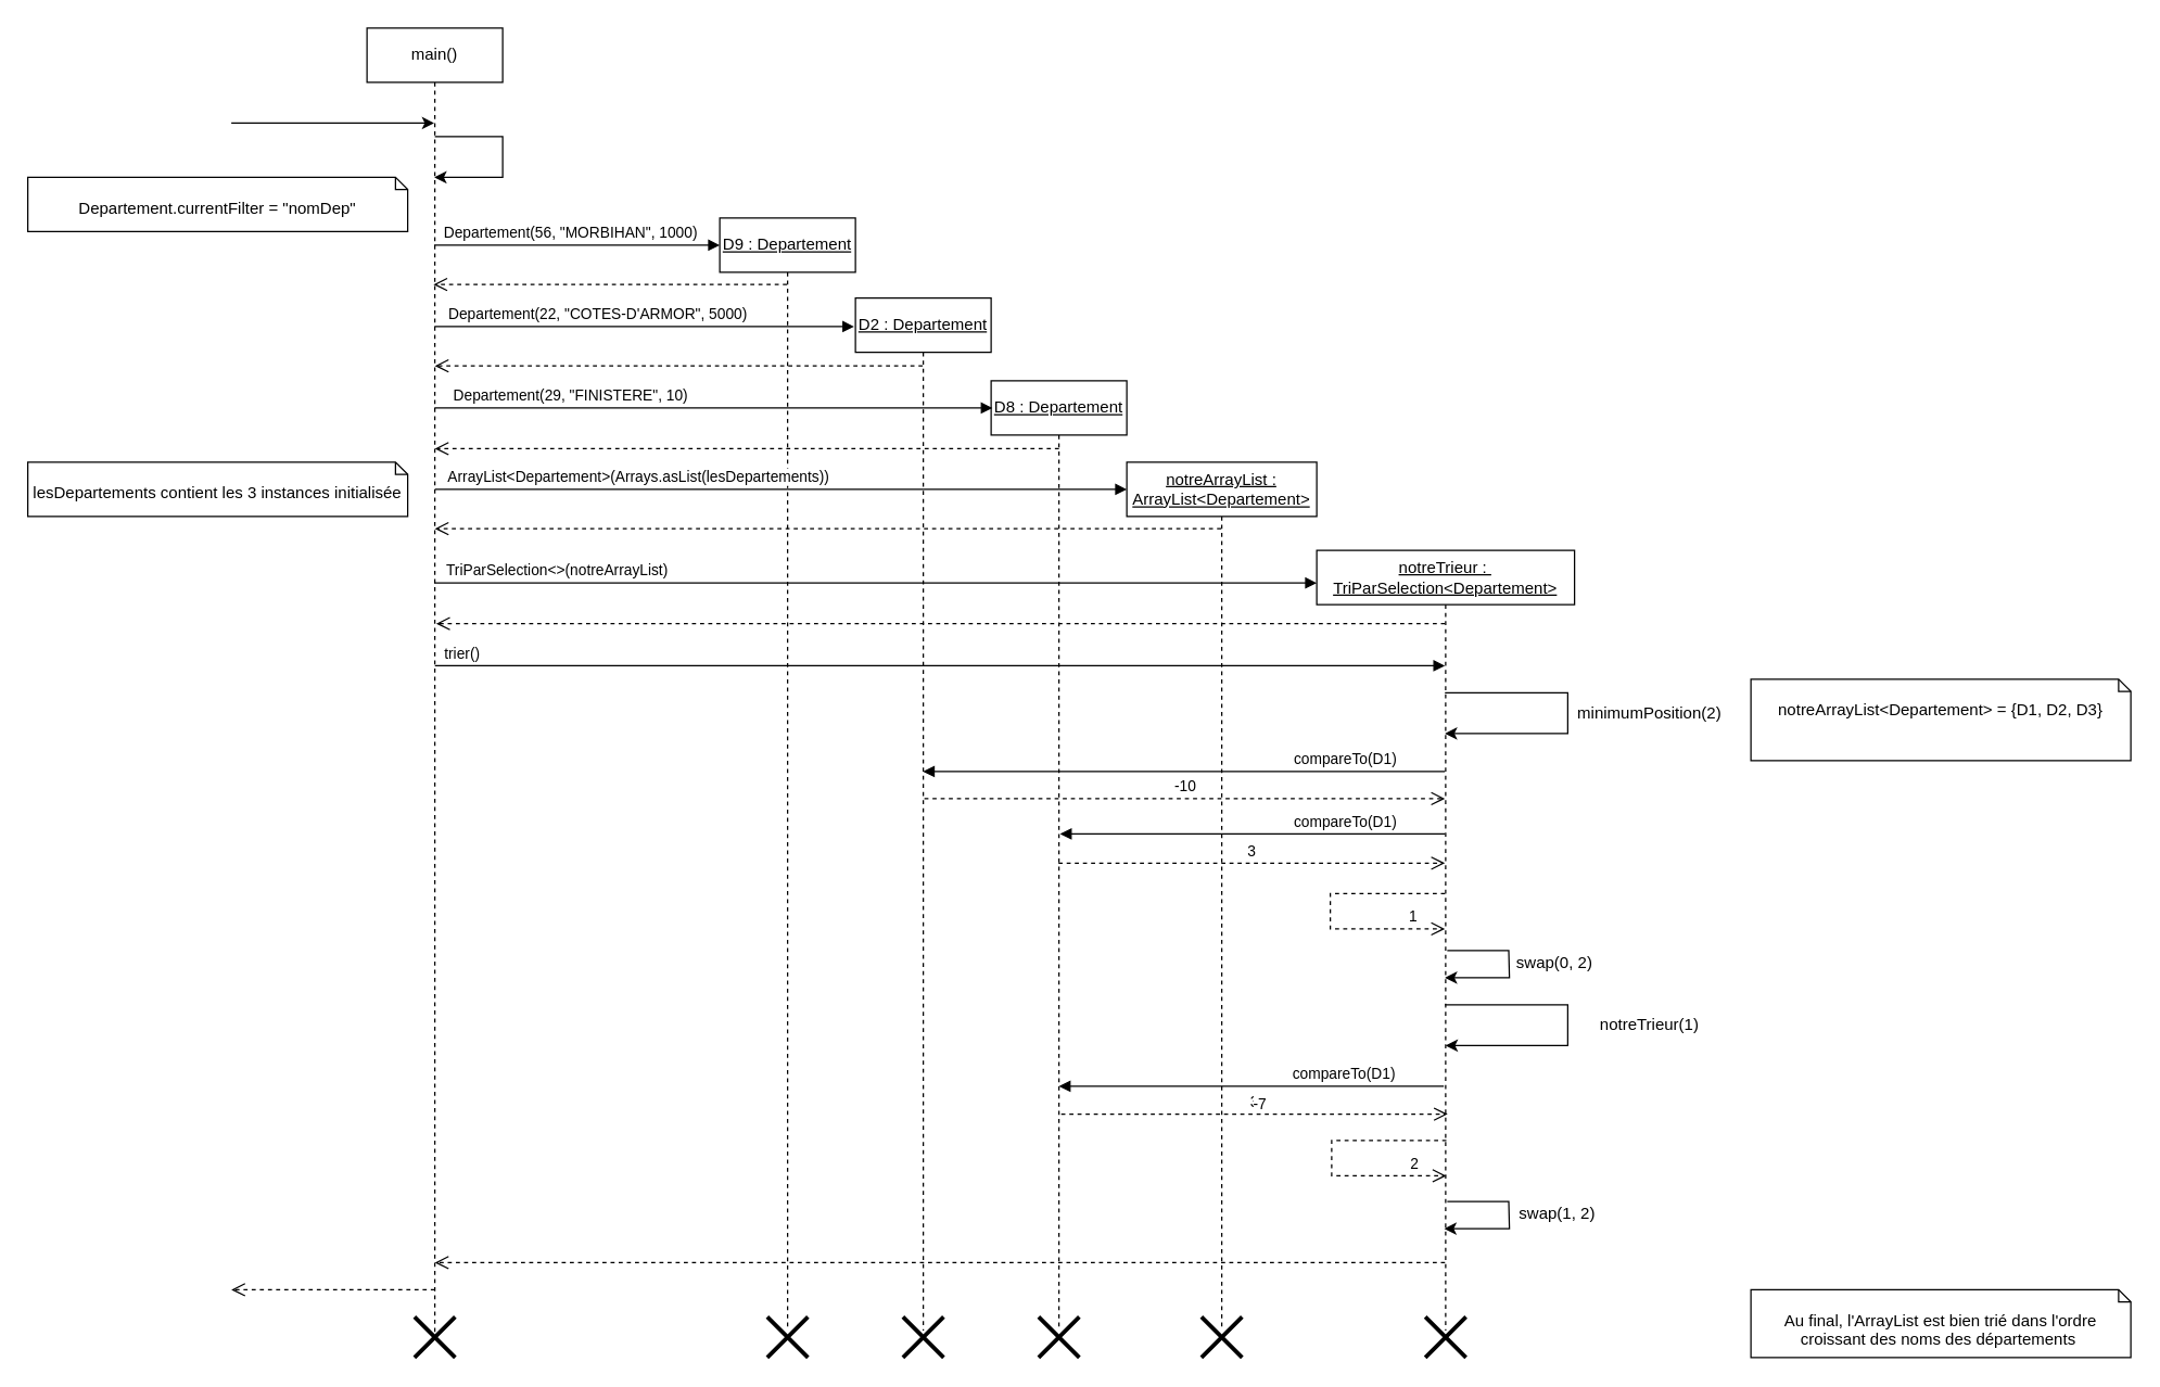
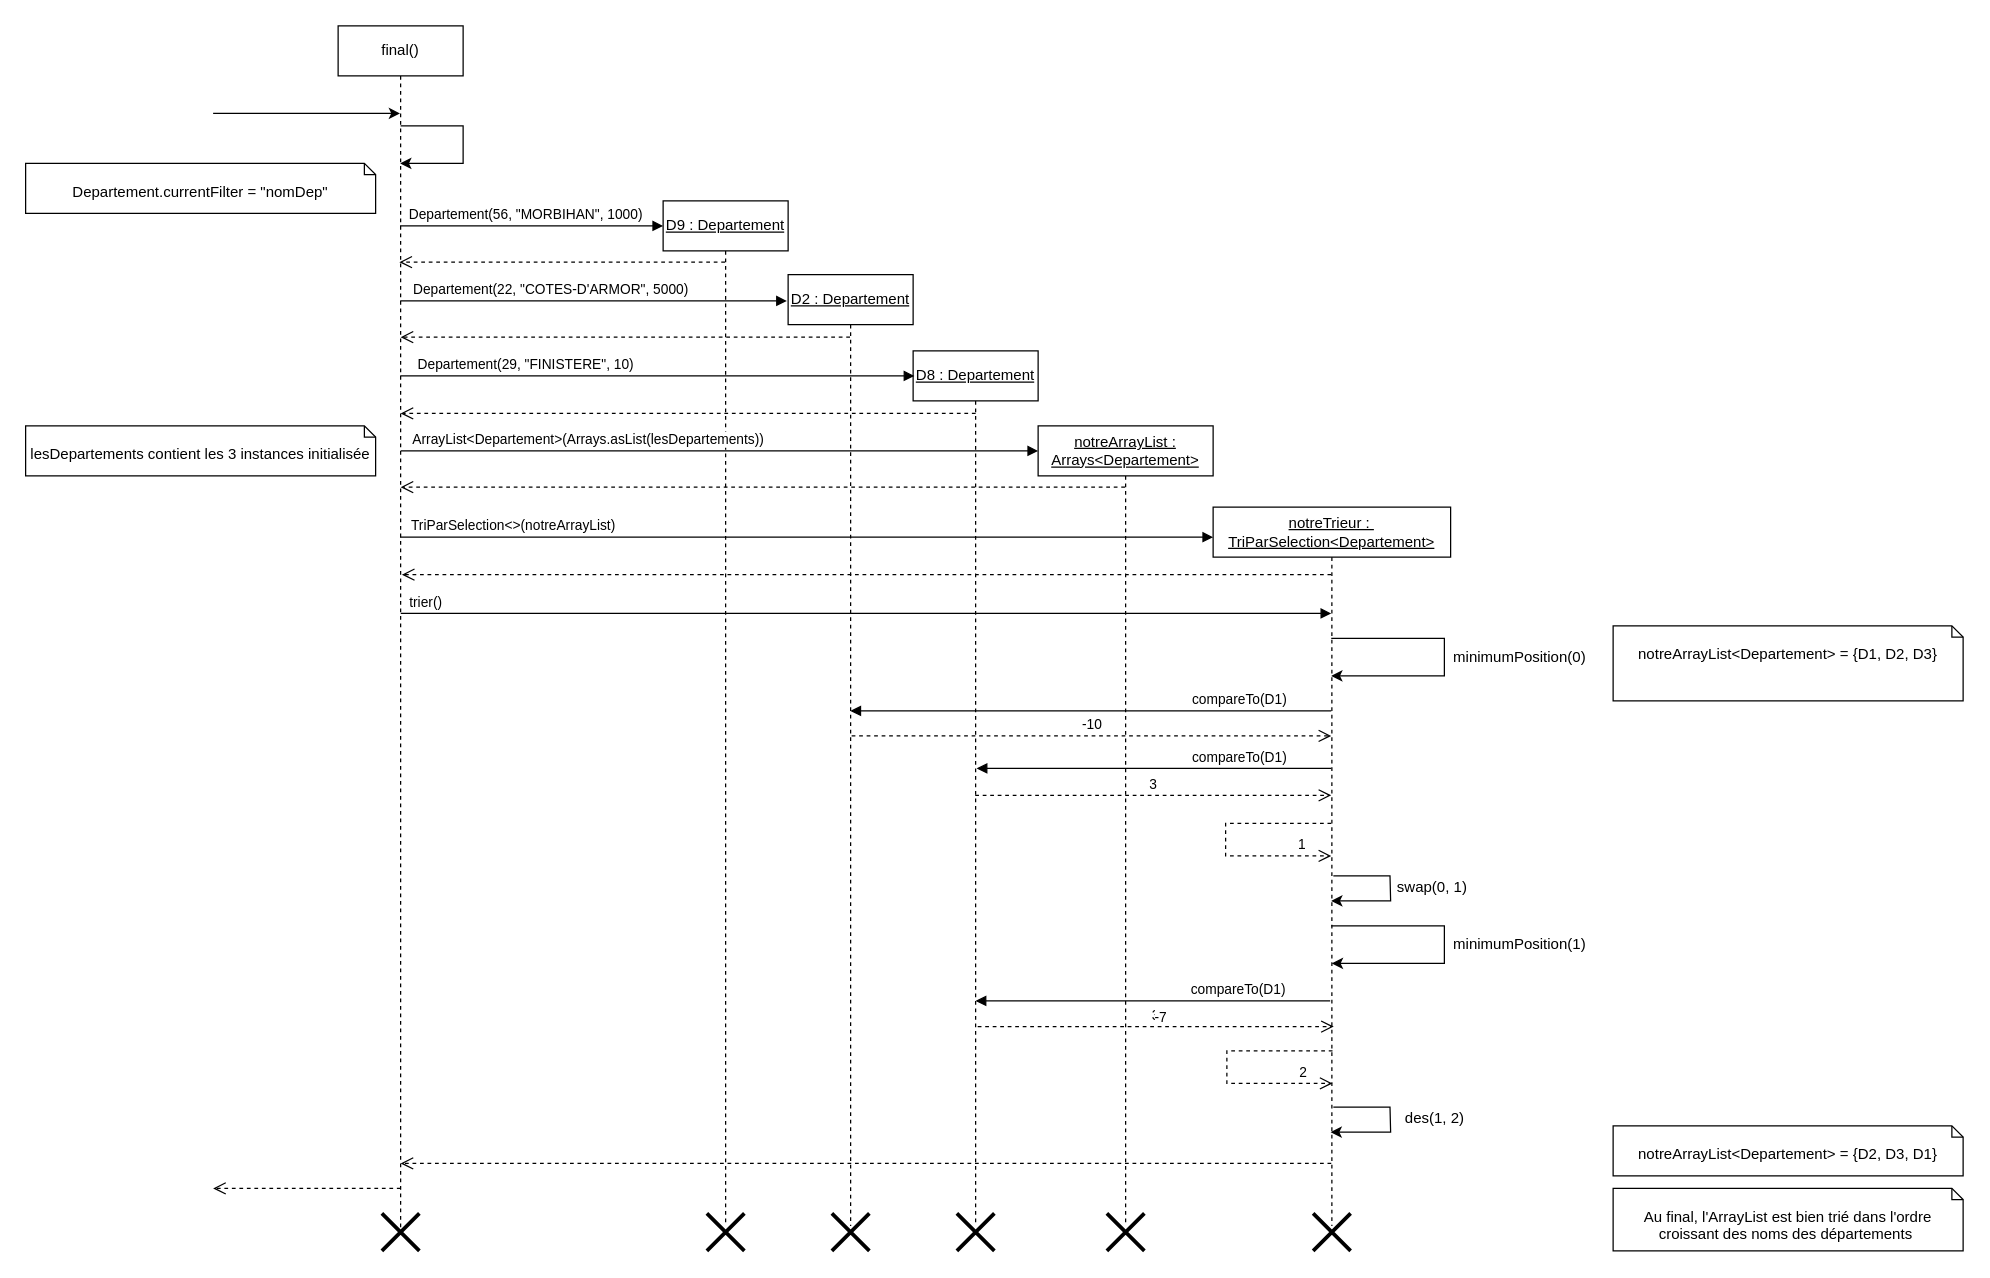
- <mxCell id="2" value="main()" style="shape=umlLifeline;perimeter=lifelinePerimeter;whiteSpace=wrap;html=1;container=1;dropTarget=0;collapsible=0;recursiveResize=0;outlineConnect=0;portConstraint=eastwest;newEdgeStyle={&quot;curved&quot;:0,&quot;rounded&quot;:0};" parent="1" vertex="1"><mxGeometry x="270" y="20" width="100" height="970" as="geometry" /></mxCell>
+ <mxCell id="2" value="final()" style="shape=umlLifeline;perimeter=lifelinePerimeter;whiteSpace=wrap;html=1;container=1;dropTarget=0;collapsible=0;recursiveResize=0;outlineConnect=0;portConstraint=eastwest;newEdgeStyle={&quot;curved&quot;:0,&quot;rounded&quot;:0};" parent="1" vertex="1"><mxGeometry x="270" y="20" width="100" height="970" as="geometry" /></mxCell>
- <mxCell id="30" value="&lt;u&gt;notreArrayList : ArrayList&amp;lt;Departement&amp;gt;&lt;/u&gt;" style="shape=umlLifeline;perimeter=lifelinePerimeter;whiteSpace=wrap;html=1;container=1;dropTarget=0;collapsible=0;recursiveResize=0;outlineConnect=0;portConstraint=eastwest;newEdgeStyle={&quot;curved&quot;:0,&quot;rounded&quot;:0};" vertex="1" parent="1"><mxGeometry x="830" y="340" width="140" height="640" as="geometry" /></mxCell>
+ <mxCell id="30" value="&lt;u&gt;notreArrayList : Arrays&amp;lt;Departement&amp;gt;&lt;/u&gt;" style="shape=umlLifeline;perimeter=lifelinePerimeter;whiteSpace=wrap;html=1;container=1;dropTarget=0;collapsible=0;recursiveResize=0;outlineConnect=0;portConstraint=eastwest;newEdgeStyle={&quot;curved&quot;:0,&quot;rounded&quot;:0};" vertex="1" parent="1"><mxGeometry x="830" y="340" width="140" height="640" as="geometry" /></mxCell>
- <mxCell id="17" value="minimumPosition(2)" style="text;html=1;align=center;verticalAlign=middle;resizable=0;points=[];autosize=1;strokeColor=none;fillColor=none;" parent="1" vertex="1"><mxGeometry x="1150" y="510" width="130" height="30" as="geometry" /></mxCell>
+ <mxCell id="17" value="minimumPosition(0)" style="text;html=1;align=center;verticalAlign=middle;resizable=0;points=[];autosize=1;strokeColor=none;fillColor=none;" parent="1" vertex="1"><mxGeometry x="1150" y="510" width="130" height="30" as="geometry" /></mxCell>
- <mxCell id="23" value="swap(0, 2)" style="text;html=1;align=center;verticalAlign=middle;resizable=0;points=[];autosize=1;strokeColor=none;fillColor=none;" parent="1" vertex="1"><mxGeometry x="1105" y="694" width="80" height="30" as="geometry" /></mxCell>
+ <mxCell id="23" value="swap(0, 1)" style="text;html=1;align=center;verticalAlign=middle;resizable=0;points=[];autosize=1;strokeColor=none;fillColor=none;" parent="1" vertex="1"><mxGeometry x="1105" y="694" width="80" height="30" as="geometry" /></mxCell>
- <mxCell id="34" value="notreTrieur(1)" style="text;html=1;align=center;verticalAlign=middle;resizable=0;points=[];autosize=1;strokeColor=none;fillColor=none;" vertex="1" parent="1"><mxGeometry x="1150" y="740" width="130" height="30" as="geometry" /></mxCell>
+ <mxCell id="34" value="minimumPosition(1)" style="text;html=1;align=center;verticalAlign=middle;resizable=0;points=[];autosize=1;strokeColor=none;fillColor=none;" vertex="1" parent="1"><mxGeometry x="1150" y="740" width="130" height="30" as="geometry" /></mxCell>
- <mxCell id="41" value="swap(1, 2)" style="text;html=1;align=center;verticalAlign=middle;resizable=0;points=[];autosize=1;strokeColor=none;fillColor=none;" vertex="1" parent="1"><mxGeometry x="1107" y="879" width="80" height="30" as="geometry" /></mxCell>
+ <mxCell id="41" value="des(1, 2)" style="text;html=1;align=center;verticalAlign=middle;resizable=0;points=[];autosize=1;strokeColor=none;fillColor=none;" vertex="1" parent="1"><mxGeometry x="1107" y="879" width="80" height="30" as="geometry" /></mxCell>
+ <mxCell id="50" value="notreArrayList&amp;lt;Departement&amp;gt; = {D2, D3, D1}" style="shape=note2;boundedLbl=1;whiteSpace=wrap;html=1;size=9;verticalAlign=top;align=center;" vertex="1" parent="1"><mxGeometry x="1290" y="900" width="280" height="40" as="geometry" /></mxCell>
